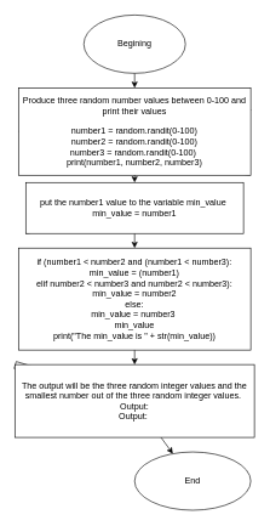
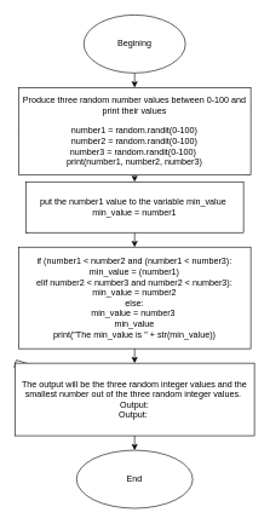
- <mxCell id="13" value="End" style="ellipse;whiteSpace=wrap;html=1;" vertex="1" parent="1"><mxGeometry x="185" y="620" width="160" height="80" as="geometry" /></mxCell>
+ <mxCell id="13" value="End" style="ellipse;whiteSpace=wrap;html=1;" vertex="1" parent="1"><mxGeometry x="105" y="620" width="160" height="80" as="geometry" /></mxCell>
